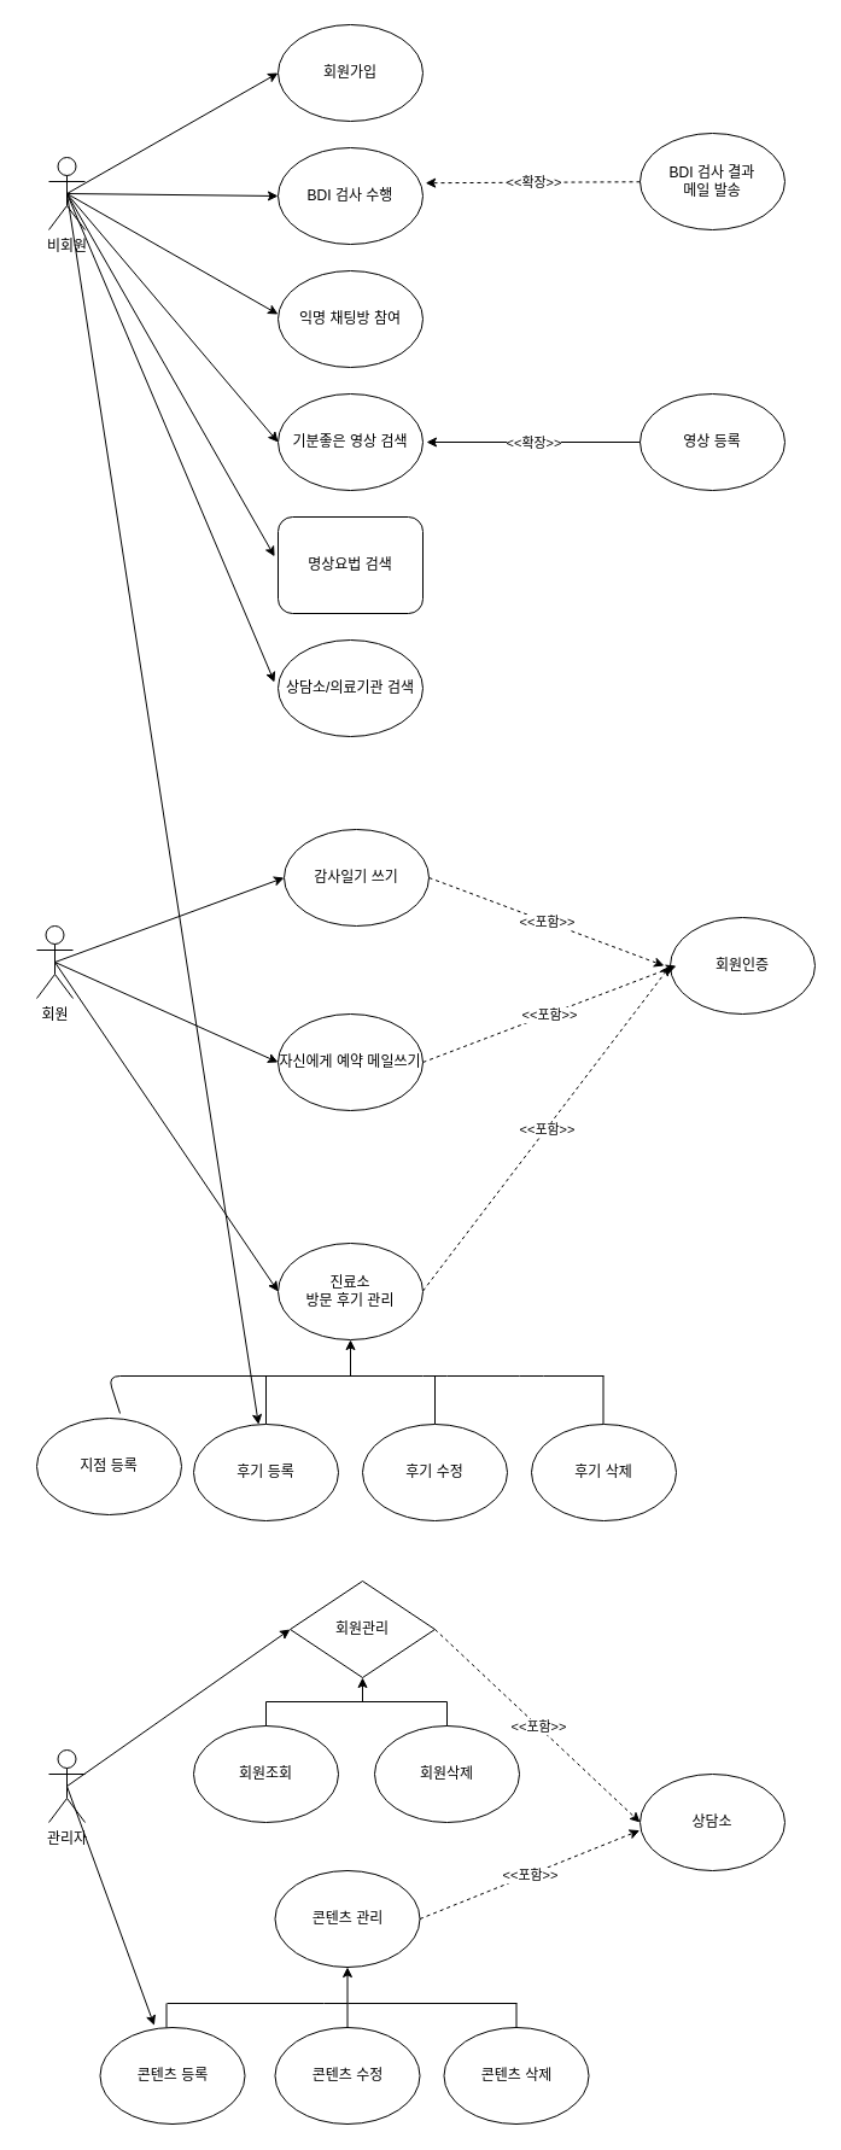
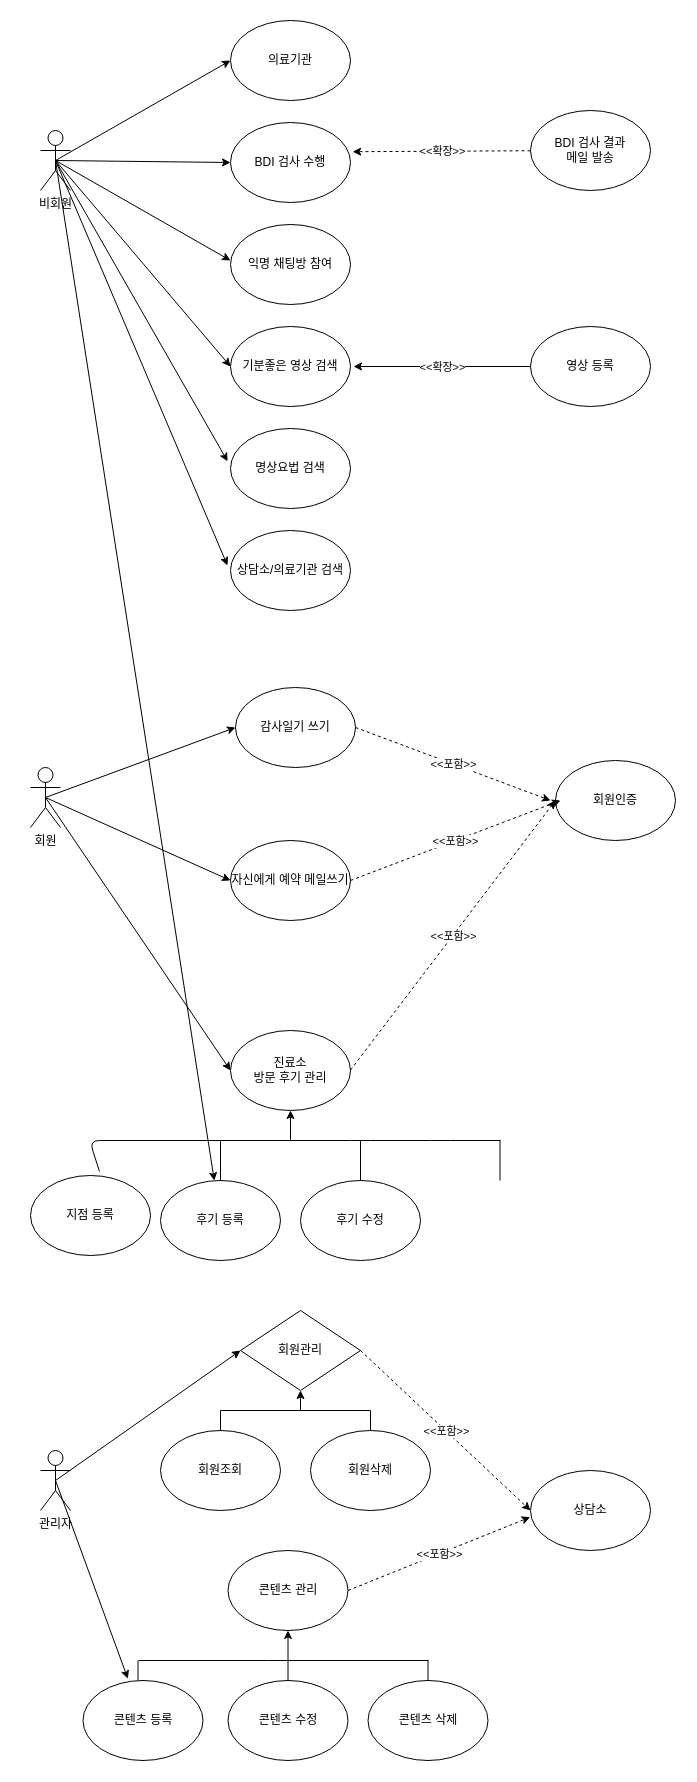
- <mxCell id="4" value="회원가입" style="ellipse;whiteSpace=wrap;html=1;" vertex="1" parent="1"><mxGeometry x="230" y="20" width="120" height="80" as="geometry" /></mxCell>
+ <mxCell id="4" value="의료기관" style="ellipse;whiteSpace=wrap;html=1;" vertex="1" parent="1"><mxGeometry x="230" y="20" width="120" height="80" as="geometry" /></mxCell>
- <mxCell id="10" value="명상요법 검색" style="whiteSpace=wrap;html=1;rounded=1;" vertex="1" parent="1"><mxGeometry x="230" y="428" width="120" height="80" as="geometry" /></mxCell>
+ <mxCell id="10" value="명상요법 검색" style="ellipse;whiteSpace=wrap;html=1;" vertex="1" parent="1"><mxGeometry x="230" y="428" width="120" height="80" as="geometry" /></mxCell>
- <mxCell id="30" value="후기 삭제" style="ellipse;whiteSpace=wrap;html=1;" vertex="1" parent="20"><mxGeometry x="420" y="150" width="120" height="80" as="geometry" /></mxCell>
